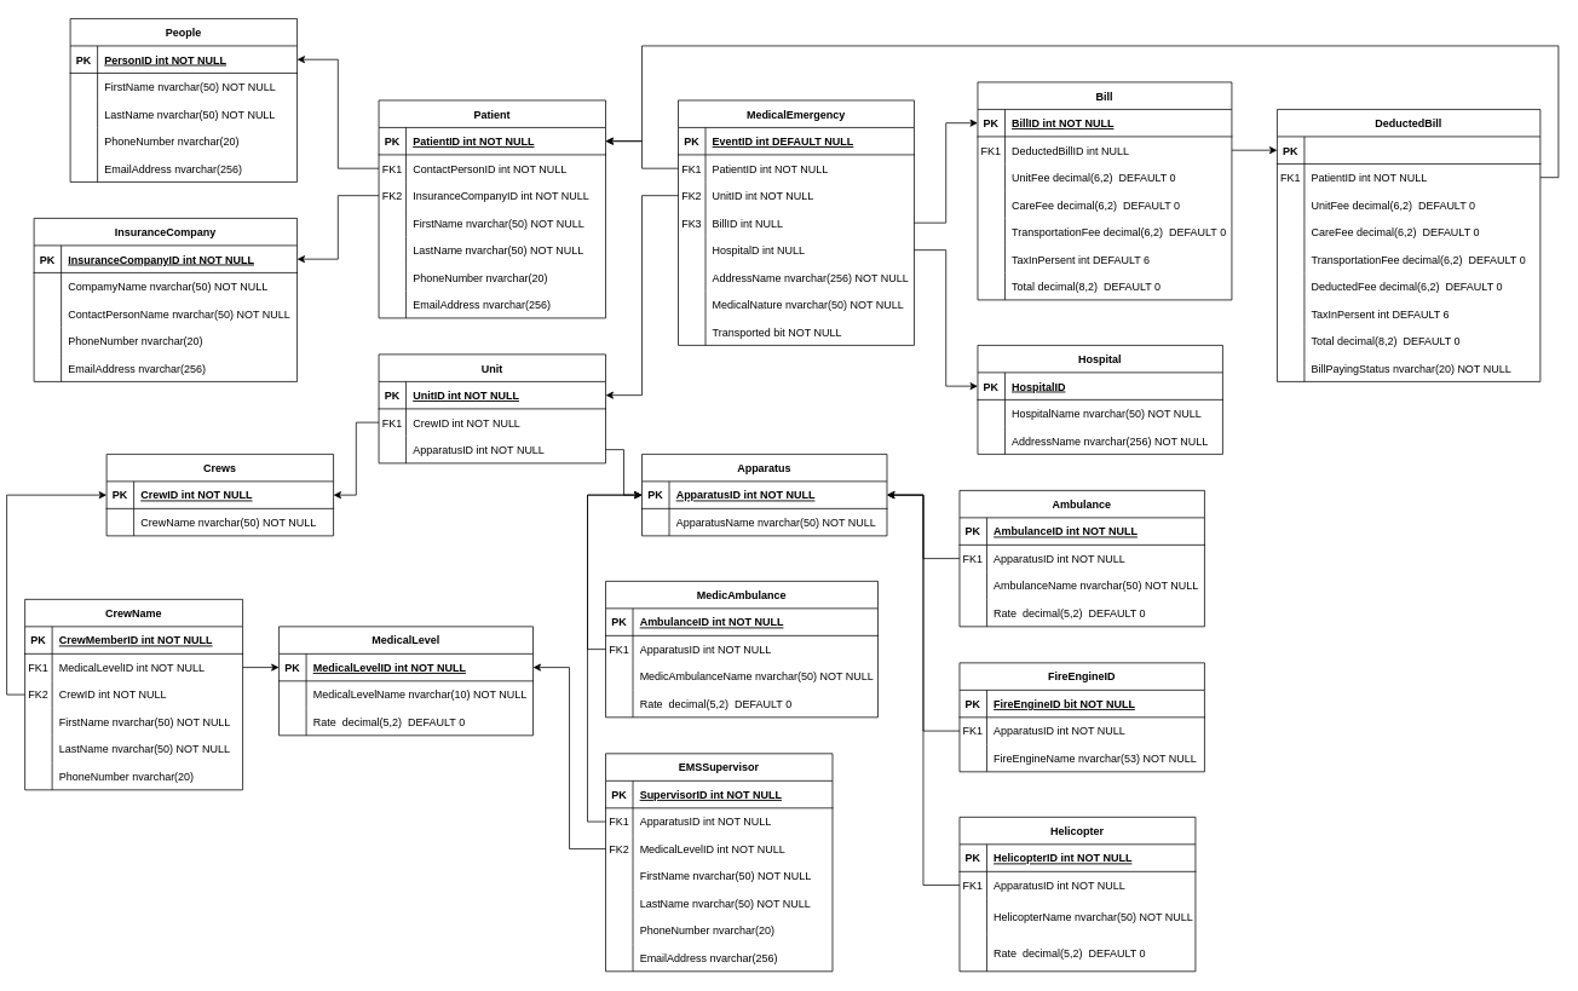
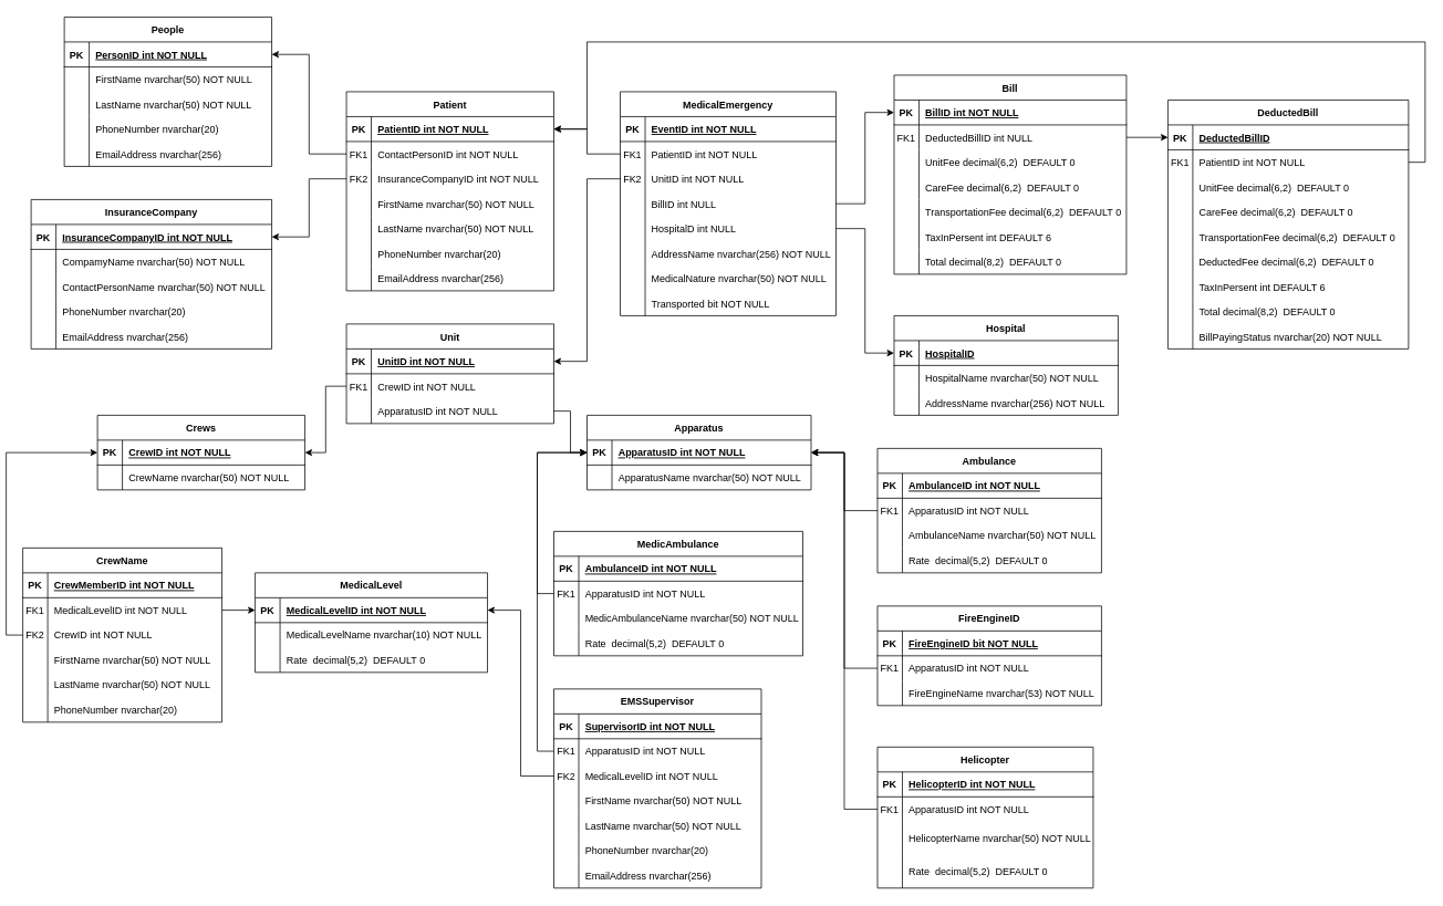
- <mxCell id="145" value="EventID int DEFAULT NULL" style="shape=partialRectangle;connectable=0;fillColor=none;top=0;left=0;bottom=0;right=0;align=left;spacingLeft=6;fontStyle=5;overflow=hidden;" vertex="1" parent="143"><mxGeometry x="30" width="230" height="30" as="geometry" /></mxCell>
+ <mxCell id="145" value="EventID int NOT NULL" style="shape=partialRectangle;connectable=0;fillColor=none;top=0;left=0;bottom=0;right=0;align=left;spacingLeft=6;fontStyle=5;overflow=hidden;" vertex="1" parent="143"><mxGeometry x="30" width="230" height="30" as="geometry" /></mxCell>
+ <mxCell id="239" value="DeductedBillID" style="shape=partialRectangle;connectable=0;fillColor=none;top=0;left=0;bottom=0;right=0;align=left;spacingLeft=6;fontStyle=5;overflow=hidden;" vertex="1" parent="237"><mxGeometry x="30" width="260" height="30" as="geometry" /></mxCell>
- <mxCell id="153" value="FK3" style="shape=partialRectangle;connectable=0;fillColor=none;top=0;left=0;bottom=0;right=0;editable=1;overflow=hidden;" vertex="1" parent="152"><mxGeometry width="30" height="30" as="geometry" /></mxCell>
